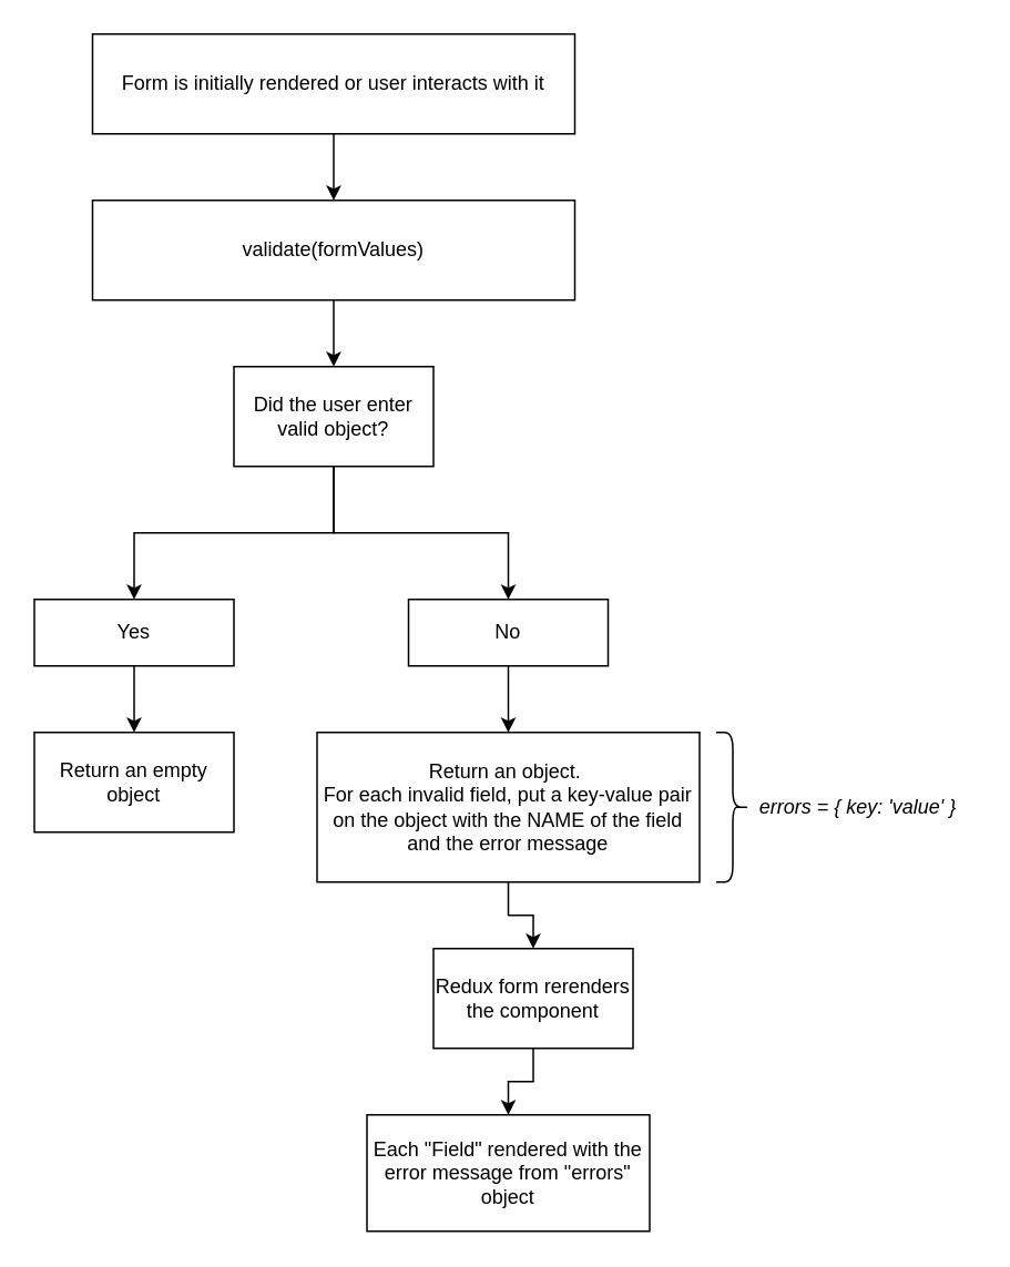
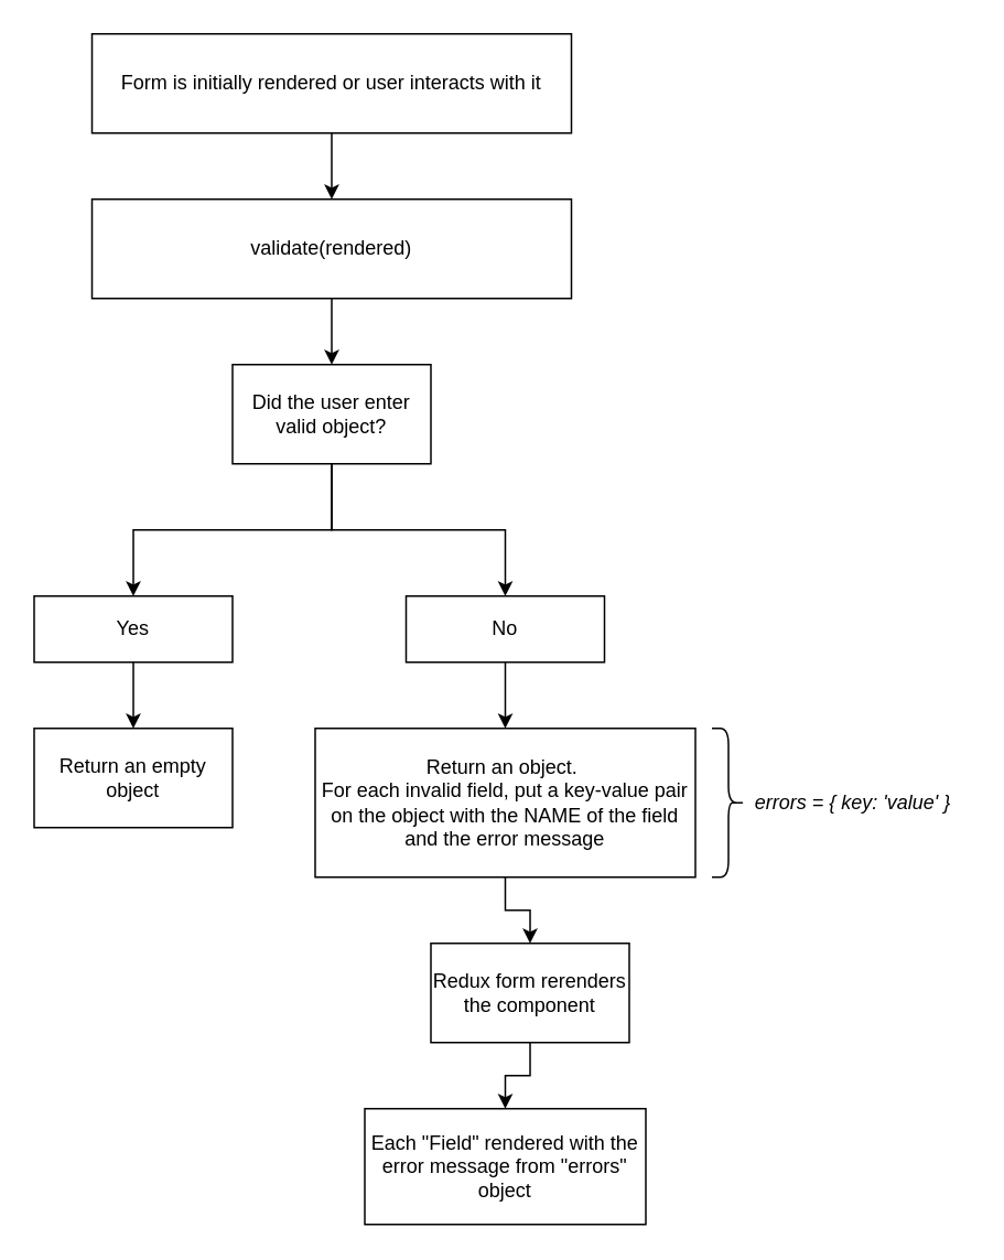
- <mxCell id="5" value="validate(formValues)" style="whiteSpace=wrap;html=1;rounded=0;" vertex="1" parent="1"><mxGeometry x="55" y="120" width="290" height="60" as="geometry" /></mxCell>
+ <mxCell id="5" value="validate(rendered)" style="whiteSpace=wrap;html=1;rounded=0;" vertex="1" parent="1"><mxGeometry x="55" y="120" width="290" height="60" as="geometry" /></mxCell>
